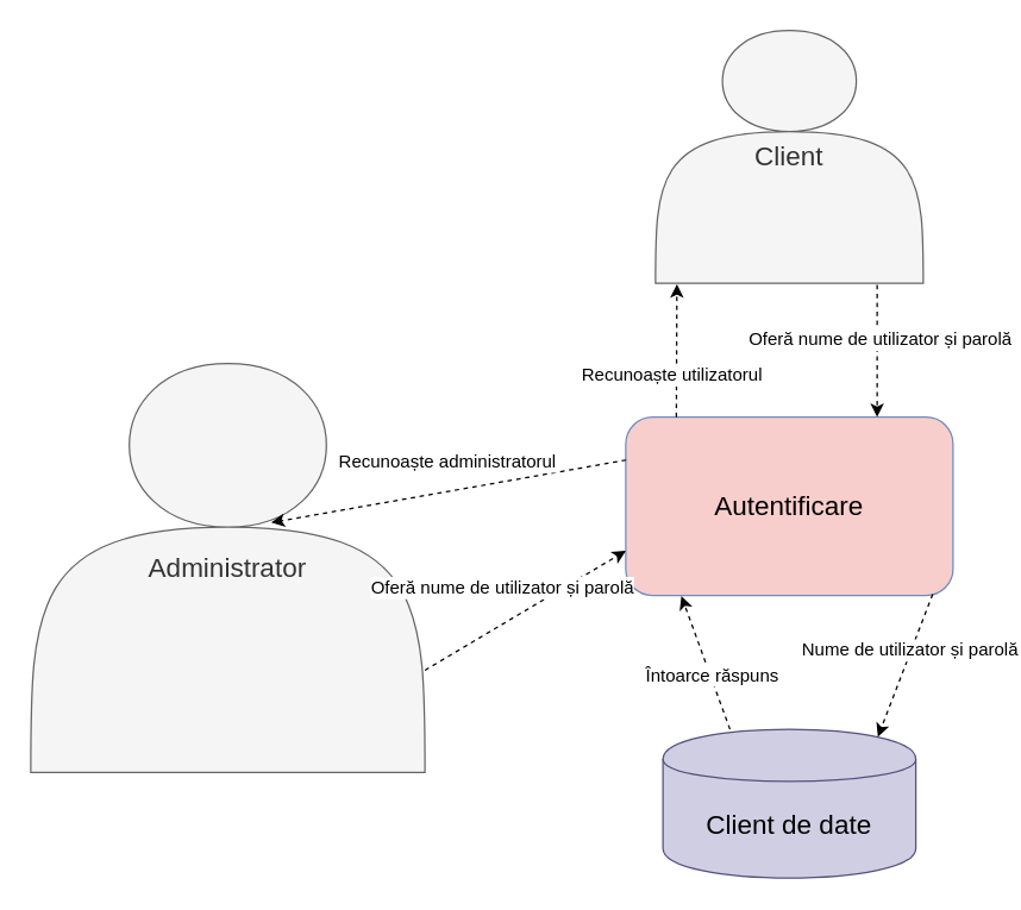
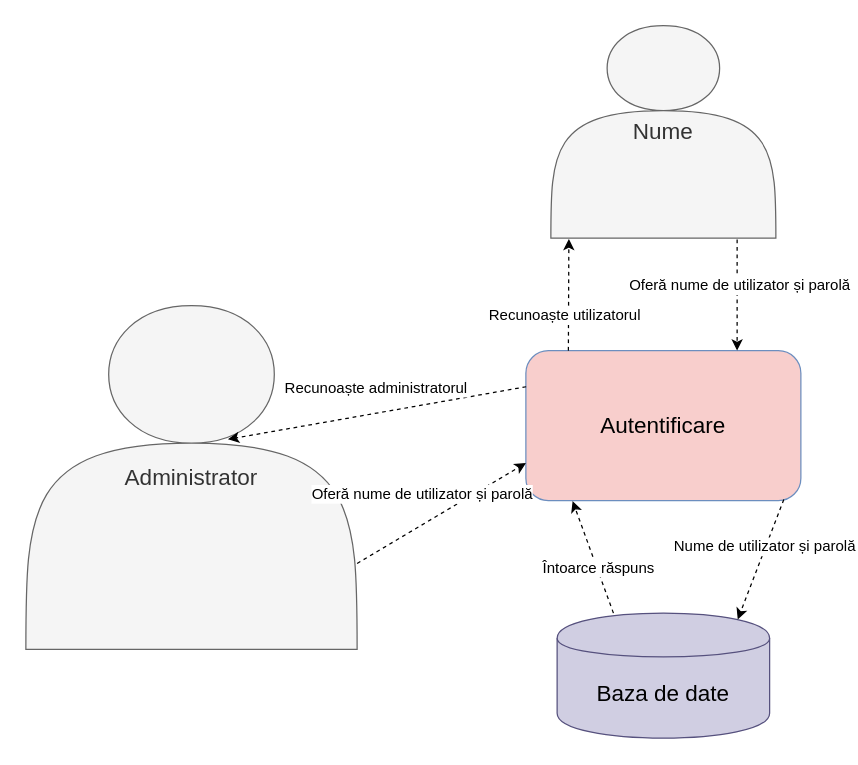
- <mxCell id="2" value="&lt;span style=&quot;font-size: 18px&quot;&gt;Client&lt;/span&gt;" style="shape=actor;whiteSpace=wrap;html=1;fillColor=#f5f5f5;strokeColor=#666666;fontColor=#333333;" vertex="1" parent="1"><mxGeometry x="440" y="20" width="180" height="170" as="geometry" /></mxCell>
+ <mxCell id="2" value="&lt;span style=&quot;font-size: 18px&quot;&gt;Nume&lt;/span&gt;" style="shape=actor;whiteSpace=wrap;html=1;fillColor=#f5f5f5;strokeColor=#666666;fontColor=#333333;" vertex="1" parent="1"><mxGeometry x="440" y="20" width="180" height="170" as="geometry" /></mxCell>
- <mxCell id="8" value="&lt;span style=&quot;font-size: 18px&quot;&gt;Client de date&lt;br&gt;&lt;/span&gt;" style="shape=cylinder;whiteSpace=wrap;html=1;boundedLbl=1;backgroundOutline=1;fillColor=#d0cee2;strokeColor=#56517e;" vertex="1" parent="1"><mxGeometry x="445" y="490" width="170" height="100" as="geometry" /></mxCell>
+ <mxCell id="8" value="&lt;span style=&quot;font-size: 18px&quot;&gt;Baza de date&lt;br&gt;&lt;/span&gt;" style="shape=cylinder;whiteSpace=wrap;html=1;boundedLbl=1;backgroundOutline=1;fillColor=#d0cee2;strokeColor=#56517e;" vertex="1" parent="1"><mxGeometry x="445" y="490" width="170" height="100" as="geometry" /></mxCell>
